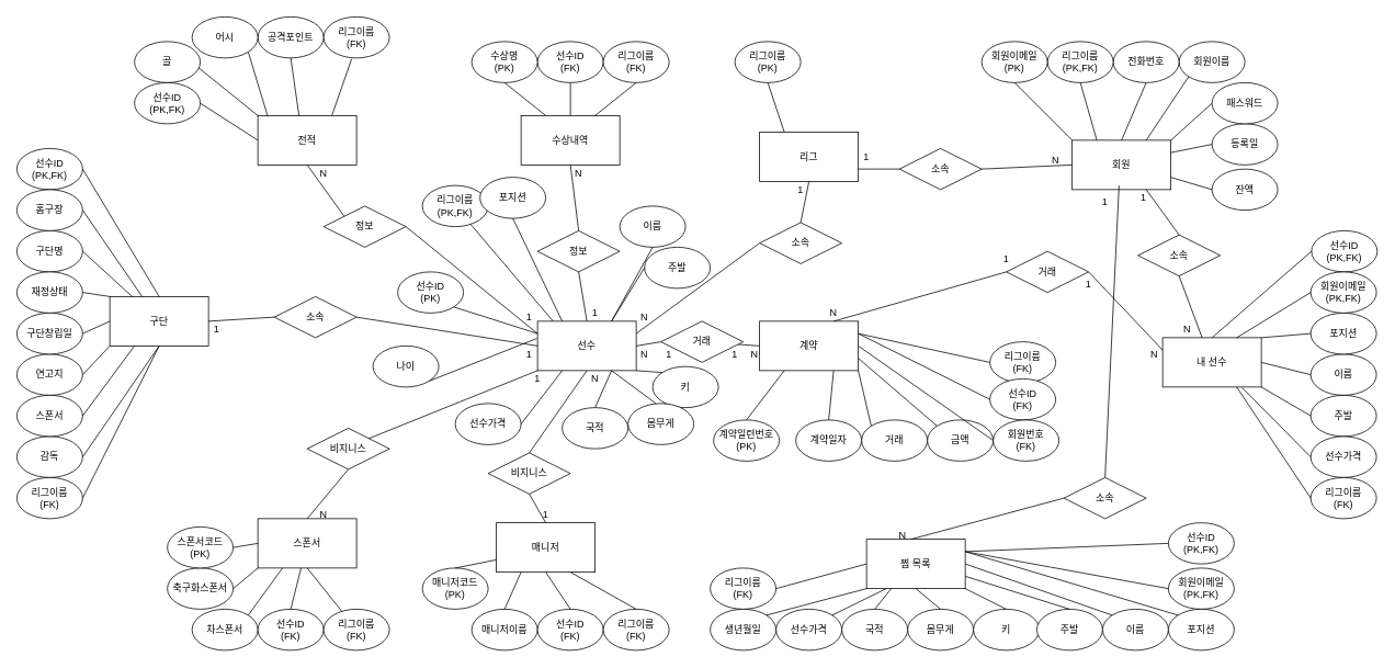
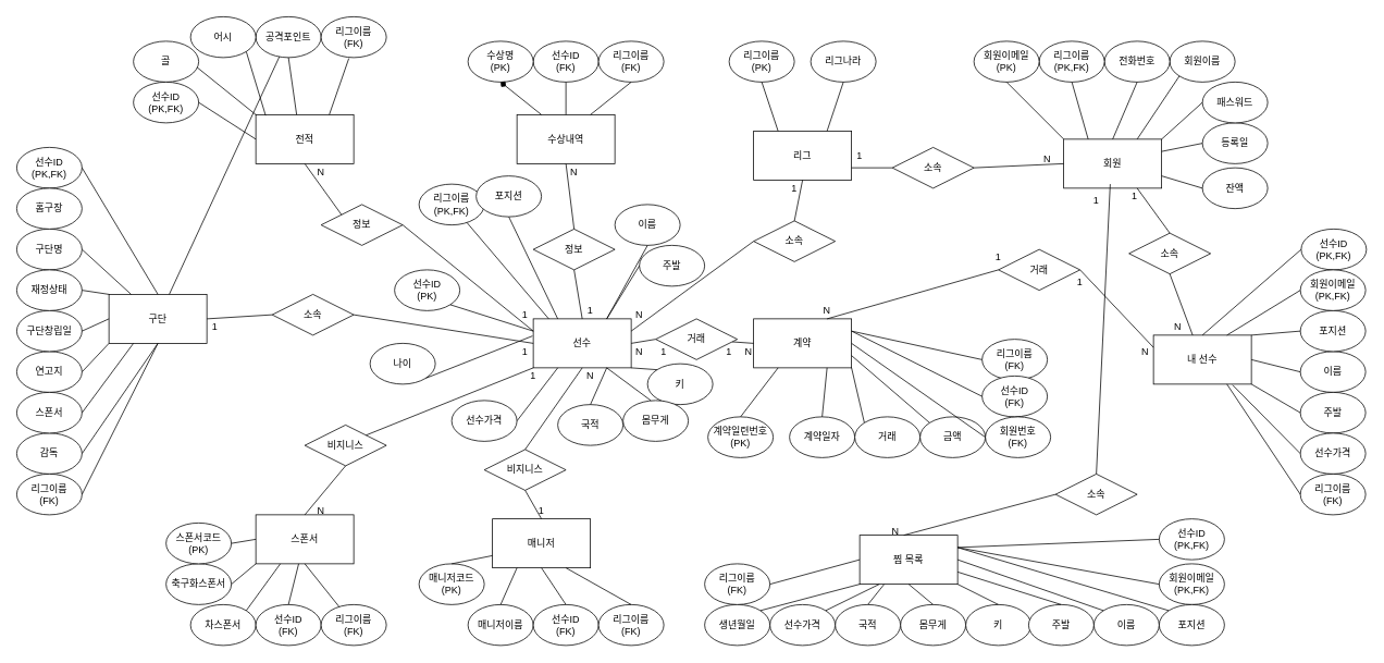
+ <mxCell id="51" value="리그나라" style="ellipse;whiteSpace=wrap;html=1;" vertex="1" parent="1"><mxGeometry x="993" y="50" width="80" height="50" as="geometry" /></mxCell>
- <mxCell id="102" value="" style="endArrow=none;html=1;rounded=0;entryX=0.5;entryY=1;entryDx=0;entryDy=0;exitX=0.25;exitY=0;exitDx=0;exitDy=0;" edge="1" parent="1" source="12" target="67"><mxGeometry width="50" height="50" relative="1" as="geometry"><mxPoint x="393" y="390" as="sourcePoint" /><mxPoint x="443" y="340" as="targetPoint" /></mxGeometry></mxCell>
+ <mxCell id="102" value="" style="endArrow=diamond;html=1;rounded=0;entryX=0.5;entryY=1;entryDx=0;entryDy=0;exitX=0.25;exitY=0;exitDx=0;exitDy=0;" edge="1" parent="1" source="12" target="67"><mxGeometry width="50" height="50" relative="1" as="geometry"><mxPoint x="393" y="390" as="sourcePoint" /><mxPoint x="443" y="340" as="targetPoint" /></mxGeometry></mxCell>
+ <mxCell id="153" value="" style="endArrow=none;html=1;rounded=0;entryX=0.5;entryY=1;entryDx=0;entryDy=0;exitX=0.75;exitY=0;exitDx=0;exitDy=0;" edge="1" parent="1" source="2" target="51"><mxGeometry width="50" height="50" relative="1" as="geometry"><mxPoint x="1043" y="590" as="sourcePoint" /><mxPoint x="1093" y="540" as="targetPoint" /></mxGeometry></mxCell>
- <mxCell id="89" value="" style="endArrow=none;html=1;rounded=0;entryX=1;entryY=0.5;entryDx=0;entryDy=0;" edge="1" parent="1" source="7" target="28"><mxGeometry width="50" height="50" relative="1" as="geometry"><mxPoint x="393" y="390" as="sourcePoint" /><mxPoint x="443" y="340" as="targetPoint" /></mxGeometry></mxCell>
+ <mxCell id="89" value="" style="endArrow=none;html=1;rounded=0;" edge="1" parent="1" source="7" target="30"><mxGeometry width="50" height="50" relative="1" as="geometry"><mxPoint x="393" y="390" as="sourcePoint" /><mxPoint x="443" y="340" as="targetPoint" /></mxGeometry></mxCell>
